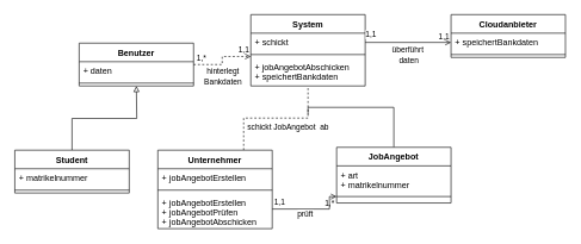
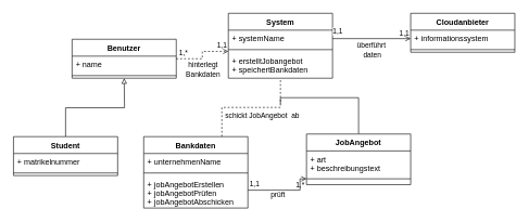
- <mxCell id="28" value="+ schickt" style="text;strokeColor=none;fillColor=none;align=left;verticalAlign=top;spacingLeft=4;spacingRight=4;overflow=hidden;rotatable=0;points=[[0,0.5],[1,0.5]];portConstraint=eastwest;labelBackgroundColor=none;" vertex="1" parent="27"><mxGeometry y="26" width="160" height="26" as="geometry" /></mxCell>
+ <mxCell id="28" value="+ systemName" style="text;strokeColor=none;fillColor=none;align=left;verticalAlign=top;spacingLeft=4;spacingRight=4;overflow=hidden;rotatable=0;points=[[0,0.5],[1,0.5]];portConstraint=eastwest;labelBackgroundColor=none;" vertex="1" parent="27"><mxGeometry y="26" width="160" height="26" as="geometry" /></mxCell>
- <mxCell id="32" value="+ speichertBankdaten" style="text;strokeColor=none;fillColor=none;align=left;verticalAlign=top;spacingLeft=4;spacingRight=4;overflow=hidden;rotatable=0;points=[[0,0.5],[1,0.5]];portConstraint=eastwest;labelBackgroundColor=none;" vertex="1" parent="31"><mxGeometry y="26" width="160" height="26" as="geometry" /></mxCell>
+ <mxCell id="32" value="+ informationssystem" style="text;strokeColor=none;fillColor=none;align=left;verticalAlign=top;spacingLeft=4;spacingRight=4;overflow=hidden;rotatable=0;points=[[0,0.5],[1,0.5]];portConstraint=eastwest;labelBackgroundColor=none;" vertex="1" parent="31"><mxGeometry y="26" width="160" height="26" as="geometry" /></mxCell>
- <mxCell id="30" value="+ jobAngebotAbschicken&#10;+ speichertBankdaten" style="text;strokeColor=none;fillColor=none;align=left;verticalAlign=top;spacingLeft=4;spacingRight=4;overflow=hidden;rotatable=0;points=[[0,0.5],[1,0.5]];portConstraint=eastwest;labelBackgroundColor=none;" vertex="1" parent="27"><mxGeometry y="60" width="160" height="40" as="geometry" /></mxCell>
+ <mxCell id="30" value="+ erstelltJobangebot&#10;+ speichertBankdaten" style="text;strokeColor=none;fillColor=none;align=left;verticalAlign=top;spacingLeft=4;spacingRight=4;overflow=hidden;rotatable=0;points=[[0,0.5],[1,0.5]];portConstraint=eastwest;labelBackgroundColor=none;" vertex="1" parent="27"><mxGeometry y="60" width="160" height="40" as="geometry" /></mxCell>
- <mxCell id="7" value="+ daten" style="text;strokeColor=none;fillColor=none;align=left;verticalAlign=top;spacingLeft=4;spacingRight=4;overflow=hidden;rotatable=0;points=[[0,0.5],[1,0.5]];portConstraint=eastwest;" vertex="1" parent="6"><mxGeometry y="26" width="160" height="26" as="geometry" /></mxCell>
+ <mxCell id="7" value="+ name" style="text;strokeColor=none;fillColor=none;align=left;verticalAlign=top;spacingLeft=4;spacingRight=4;overflow=hidden;rotatable=0;points=[[0,0.5],[1,0.5]];portConstraint=eastwest;" vertex="1" parent="6"><mxGeometry y="26" width="160" height="26" as="geometry" /></mxCell>
- <mxCell id="13" value="Unternehmer" style="swimlane;fontStyle=1;align=center;verticalAlign=top;childLayout=stackLayout;horizontal=1;startSize=26;horizontalStack=0;resizeParent=1;resizeParentMax=0;resizeLast=0;collapsible=1;marginBottom=0;" vertex="1" parent="1"><mxGeometry x="220" y="210" width="160" height="110" as="geometry" /></mxCell>
+ <mxCell id="13" value="Bankdaten" style="swimlane;fontStyle=1;align=center;verticalAlign=top;childLayout=stackLayout;horizontal=1;startSize=26;horizontalStack=0;resizeParent=1;resizeParentMax=0;resizeLast=0;collapsible=1;marginBottom=0;" vertex="1" parent="1"><mxGeometry x="220" y="210" width="160" height="110" as="geometry" /></mxCell>
- <mxCell id="23" value="+ art&#10;+ matrikelnummer" style="text;strokeColor=none;fillColor=none;align=left;verticalAlign=top;spacingLeft=4;spacingRight=4;overflow=hidden;rotatable=0;points=[[0,0.5],[1,0.5]];portConstraint=eastwest;" vertex="1" parent="22"><mxGeometry y="26" width="160" height="34" as="geometry" /></mxCell>
+ <mxCell id="23" value="+ art&#10;+ beschreibungstext" style="text;strokeColor=none;fillColor=none;align=left;verticalAlign=top;spacingLeft=4;spacingRight=4;overflow=hidden;rotatable=0;points=[[0,0.5],[1,0.5]];portConstraint=eastwest;" vertex="1" parent="22"><mxGeometry y="26" width="160" height="34" as="geometry" /></mxCell>
- <mxCell id="14" value="+ jobAngebotErstellen" style="text;strokeColor=none;fillColor=none;align=left;verticalAlign=top;spacingLeft=4;spacingRight=4;overflow=hidden;rotatable=0;points=[[0,0.5],[1,0.5]];portConstraint=eastwest;" vertex="1" parent="13"><mxGeometry y="26" width="160" height="26" as="geometry" /></mxCell>
+ <mxCell id="14" value="+ unternehmenName" style="text;strokeColor=none;fillColor=none;align=left;verticalAlign=top;spacingLeft=4;spacingRight=4;overflow=hidden;rotatable=0;points=[[0,0.5],[1,0.5]];portConstraint=eastwest;" vertex="1" parent="13"><mxGeometry y="26" width="160" height="26" as="geometry" /></mxCell>
